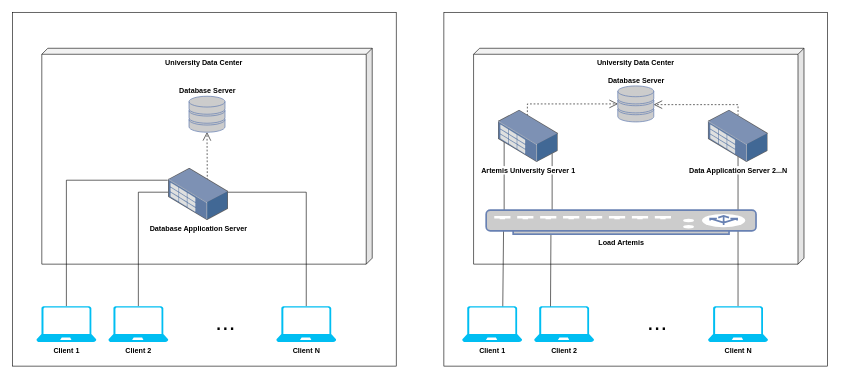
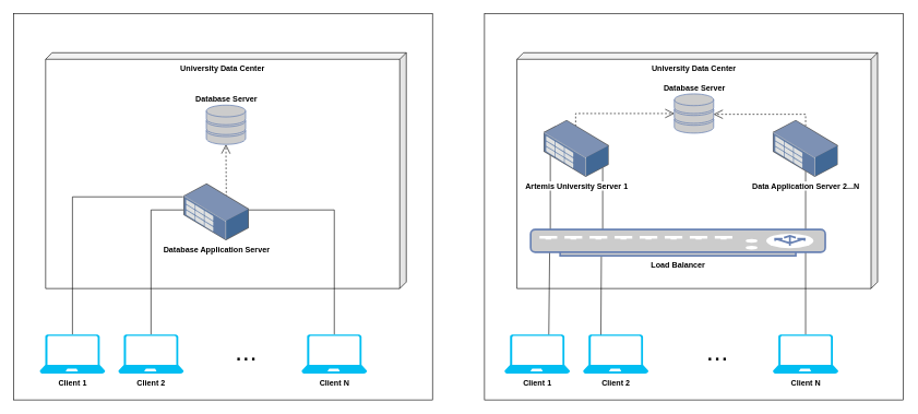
- <mxCell id="18" value="&lt;font color=&quot;#000000&quot;&gt;&lt;b&gt;Load Artemis&lt;/b&gt;&lt;/font&gt;" style="fontColor=#0066CC;verticalAlign=top;verticalLabelPosition=bottom;labelPosition=center;align=center;html=1;outlineConnect=0;fillColor=#CCCCCC;strokeColor=#6881B3;gradientColor=none;gradientDirection=north;strokeWidth=2;shape=mxgraph.networks.load_balancer;" vertex="1" parent="1"><mxGeometry x="810" y="350" width="450" height="40" as="geometry" /></mxCell>
+ <mxCell id="18" value="&lt;font color=&quot;#000000&quot;&gt;&lt;b&gt;Load Balancer&lt;/b&gt;&lt;/font&gt;" style="fontColor=#0066CC;verticalAlign=top;verticalLabelPosition=bottom;labelPosition=center;align=center;html=1;outlineConnect=0;fillColor=#CCCCCC;strokeColor=#6881B3;gradientColor=none;gradientDirection=north;strokeWidth=2;shape=mxgraph.networks.load_balancer;" vertex="1" parent="1"><mxGeometry x="810" y="350" width="450" height="40" as="geometry" /></mxCell>
